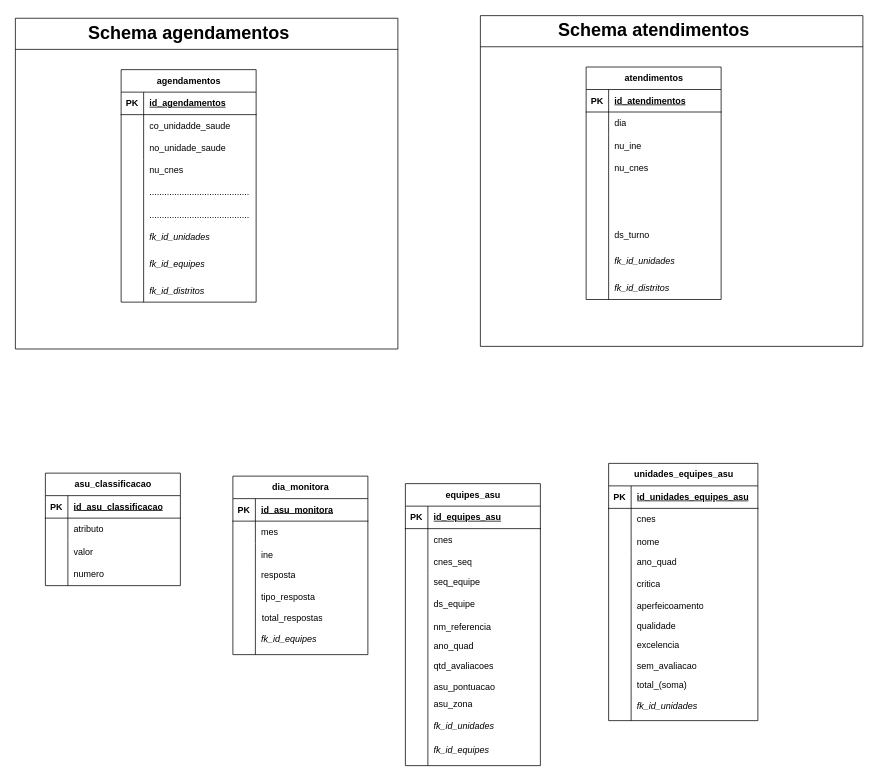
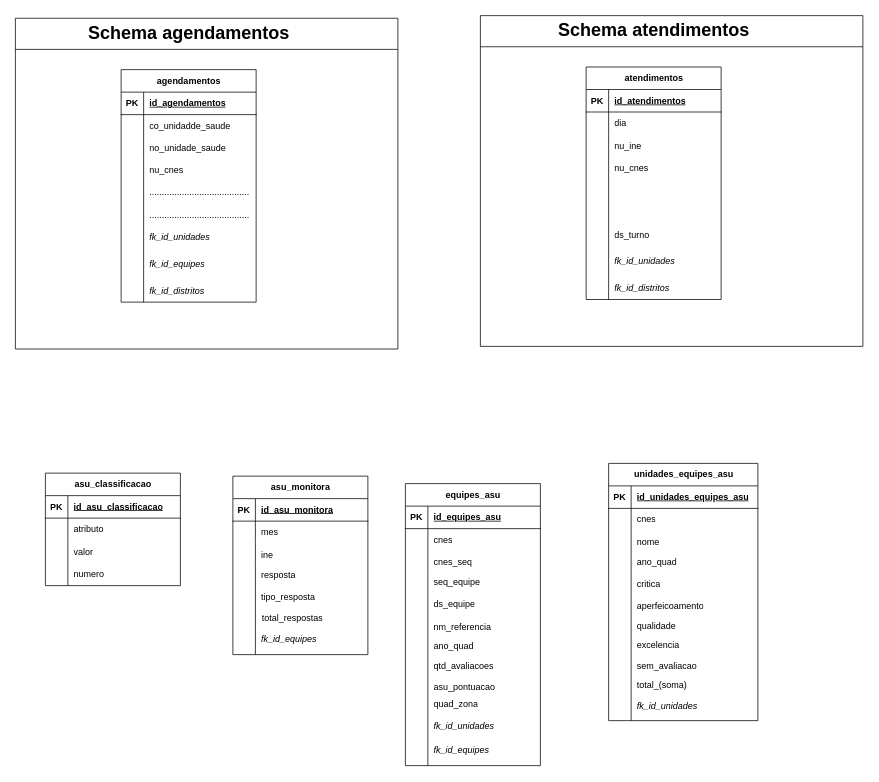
- <mxCell id="57" value="dia_monitora" style="shape=table;startSize=30;container=1;collapsible=1;childLayout=tableLayout;fixedRows=1;rowLines=0;fontStyle=1;align=center;resizeLast=1;html=1;" vertex="1" parent="1"><mxGeometry x="310" y="634" width="180" height="238" as="geometry" /></mxCell>
+ <mxCell id="57" value="asu_monitora" style="shape=table;startSize=30;container=1;collapsible=1;childLayout=tableLayout;fixedRows=1;rowLines=0;fontStyle=1;align=center;resizeLast=1;html=1;" vertex="1" parent="1"><mxGeometry x="310" y="634" width="180" height="238" as="geometry" /></mxCell>
- <mxCell id="95" value="asu_zona" style="shape=partialRectangle;connectable=0;fillColor=none;top=0;left=0;bottom=0;right=0;align=left;spacingLeft=6;overflow=hidden;whiteSpace=wrap;html=1;" vertex="1" parent="1"><mxGeometry x="570" y="923" width="150" height="30" as="geometry"><mxRectangle width="150" height="30" as="alternateBounds" /></mxGeometry></mxCell>
+ <mxCell id="95" value="quad_zona" style="shape=partialRectangle;connectable=0;fillColor=none;top=0;left=0;bottom=0;right=0;align=left;spacingLeft=6;overflow=hidden;whiteSpace=wrap;html=1;" vertex="1" parent="1"><mxGeometry x="570" y="923" width="150" height="30" as="geometry"><mxRectangle width="150" height="30" as="alternateBounds" /></mxGeometry></mxCell>
